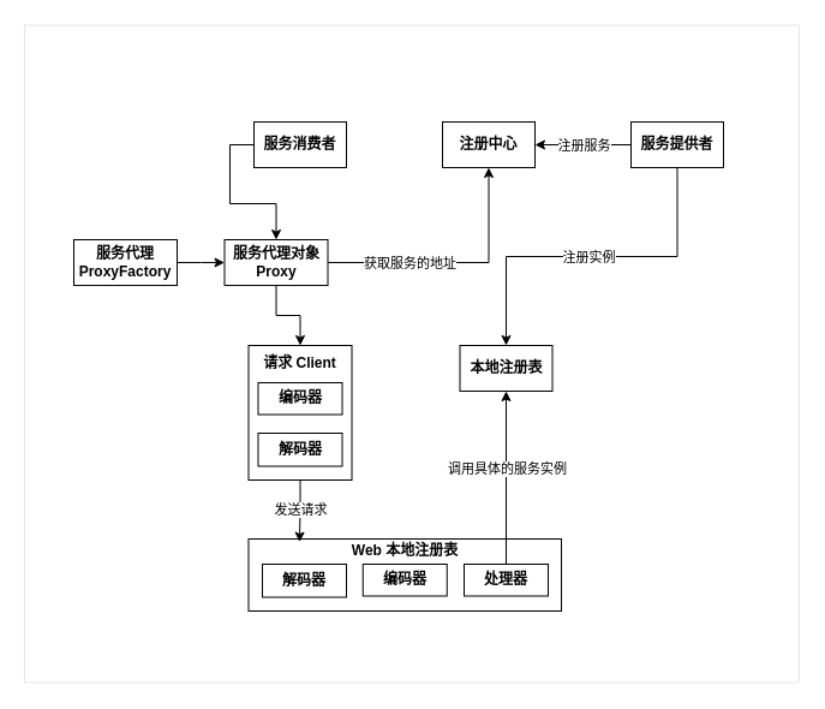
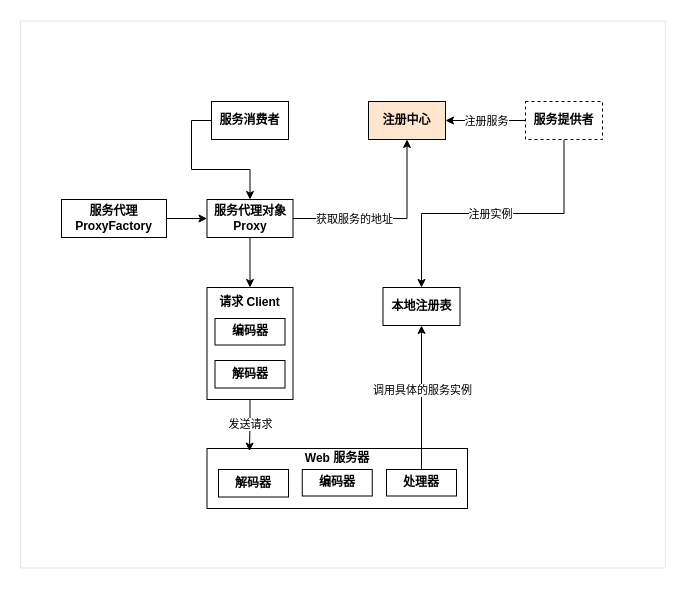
- <mxCell id="10" value="&lt;b&gt;注册中心&lt;/b&gt;" style="rounded=0;whiteSpace=wrap;html=1;labelBackgroundColor=none;" parent="1" vertex="1"><mxGeometry x="368" y="101" width="77" height="38" as="geometry" /></mxCell>
+ <mxCell id="10" value="&lt;b&gt;注册中心&lt;/b&gt;" style="rounded=0;whiteSpace=wrap;html=1;labelBackgroundColor=none;fillColor=#ffe6cc;" parent="1" vertex="1"><mxGeometry x="368" y="101" width="77" height="38" as="geometry" /></mxCell>
- <mxCell id="9" value="&lt;b&gt;服务提供者&lt;/b&gt;" style="rounded=0;whiteSpace=wrap;html=1;labelBackgroundColor=none;" parent="1" vertex="1"><mxGeometry x="525" y="101" width="77" height="38" as="geometry" /></mxCell>
+ <mxCell id="9" value="&lt;b&gt;服务提供者&lt;/b&gt;" style="rounded=0;whiteSpace=wrap;html=1;labelBackgroundColor=none;dashed=1;" parent="1" vertex="1"><mxGeometry x="525" y="101" width="77" height="38" as="geometry" /></mxCell>
- <mxCell id="16" value="&lt;b&gt;服务代理 ProxyFactory&lt;/b&gt;" style="rounded=0;whiteSpace=wrap;html=1;labelBackgroundColor=none;" parent="1" vertex="1"><mxGeometry x="61" y="199" width="86" height="38" as="geometry" /></mxCell>
+ <mxCell id="16" value="&lt;b&gt;服务代理 ProxyFactory&lt;/b&gt;" style="rounded=0;whiteSpace=wrap;html=1;labelBackgroundColor=none;" parent="1" vertex="1"><mxGeometry x="61" y="199" width="105" height="38" as="geometry" /></mxCell>
- <mxCell id="14" value="&lt;b&gt;服务代理对象 Proxy&lt;/b&gt;" style="rounded=0;whiteSpace=wrap;html=1;labelBackgroundColor=none;" parent="1" vertex="1"><mxGeometry x="186.5" y="199" width="86" height="38" as="geometry" /></mxCell>
+ <mxCell id="14" value="&lt;b&gt;服务代理对象 Proxy&lt;/b&gt;" style="rounded=0;whiteSpace=wrap;html=1;labelBackgroundColor=none;" parent="1" vertex="1"><mxGeometry x="206.5" y="199" width="86" height="38" as="geometry" /></mxCell>
- <mxCell id="21" value="&lt;b&gt;Web 本地注册表&lt;/b&gt;" style="text;html=1;strokeColor=none;fillColor=none;align=center;verticalAlign=middle;whiteSpace=wrap;rounded=0;labelBackgroundColor=none;" parent="1" vertex="1"><mxGeometry x="274.75" y="443" width="124" height="30" as="geometry" /></mxCell>
+ <mxCell id="21" value="&lt;b&gt;Web 服务器&lt;/b&gt;" style="text;html=1;strokeColor=none;fillColor=none;align=center;verticalAlign=middle;whiteSpace=wrap;rounded=0;labelBackgroundColor=none;" parent="1" vertex="1"><mxGeometry x="274.75" y="443" width="124" height="30" as="geometry" /></mxCell>
